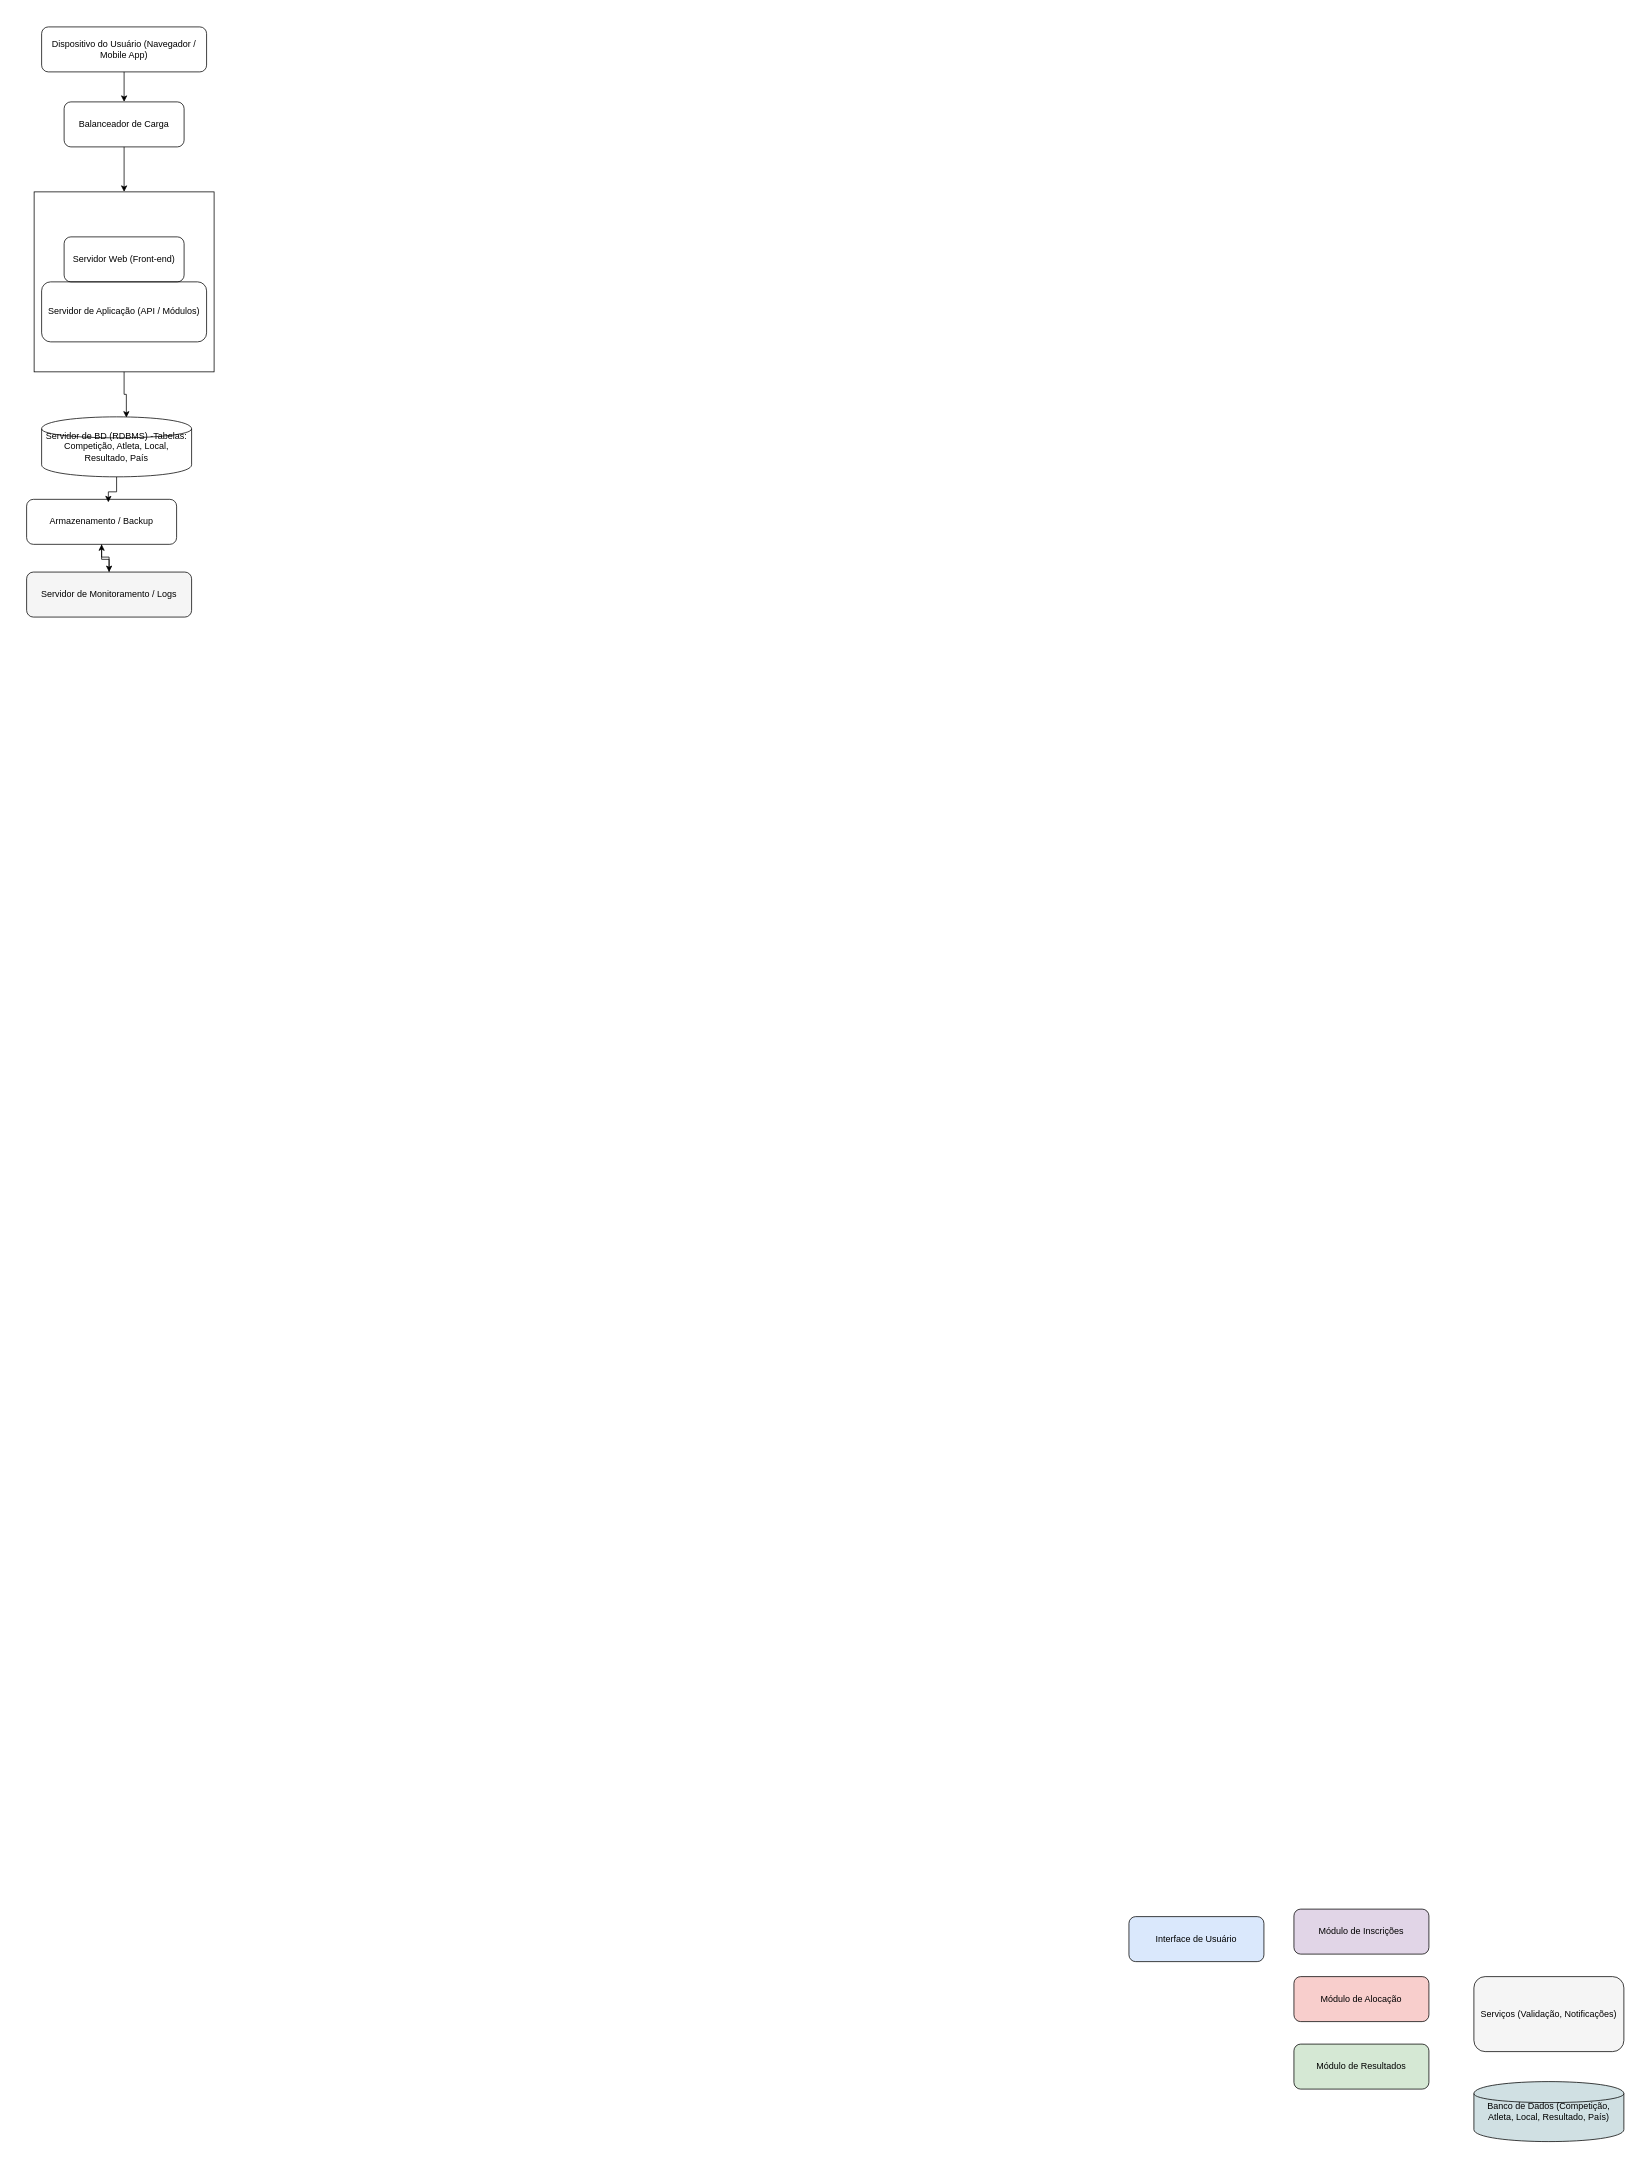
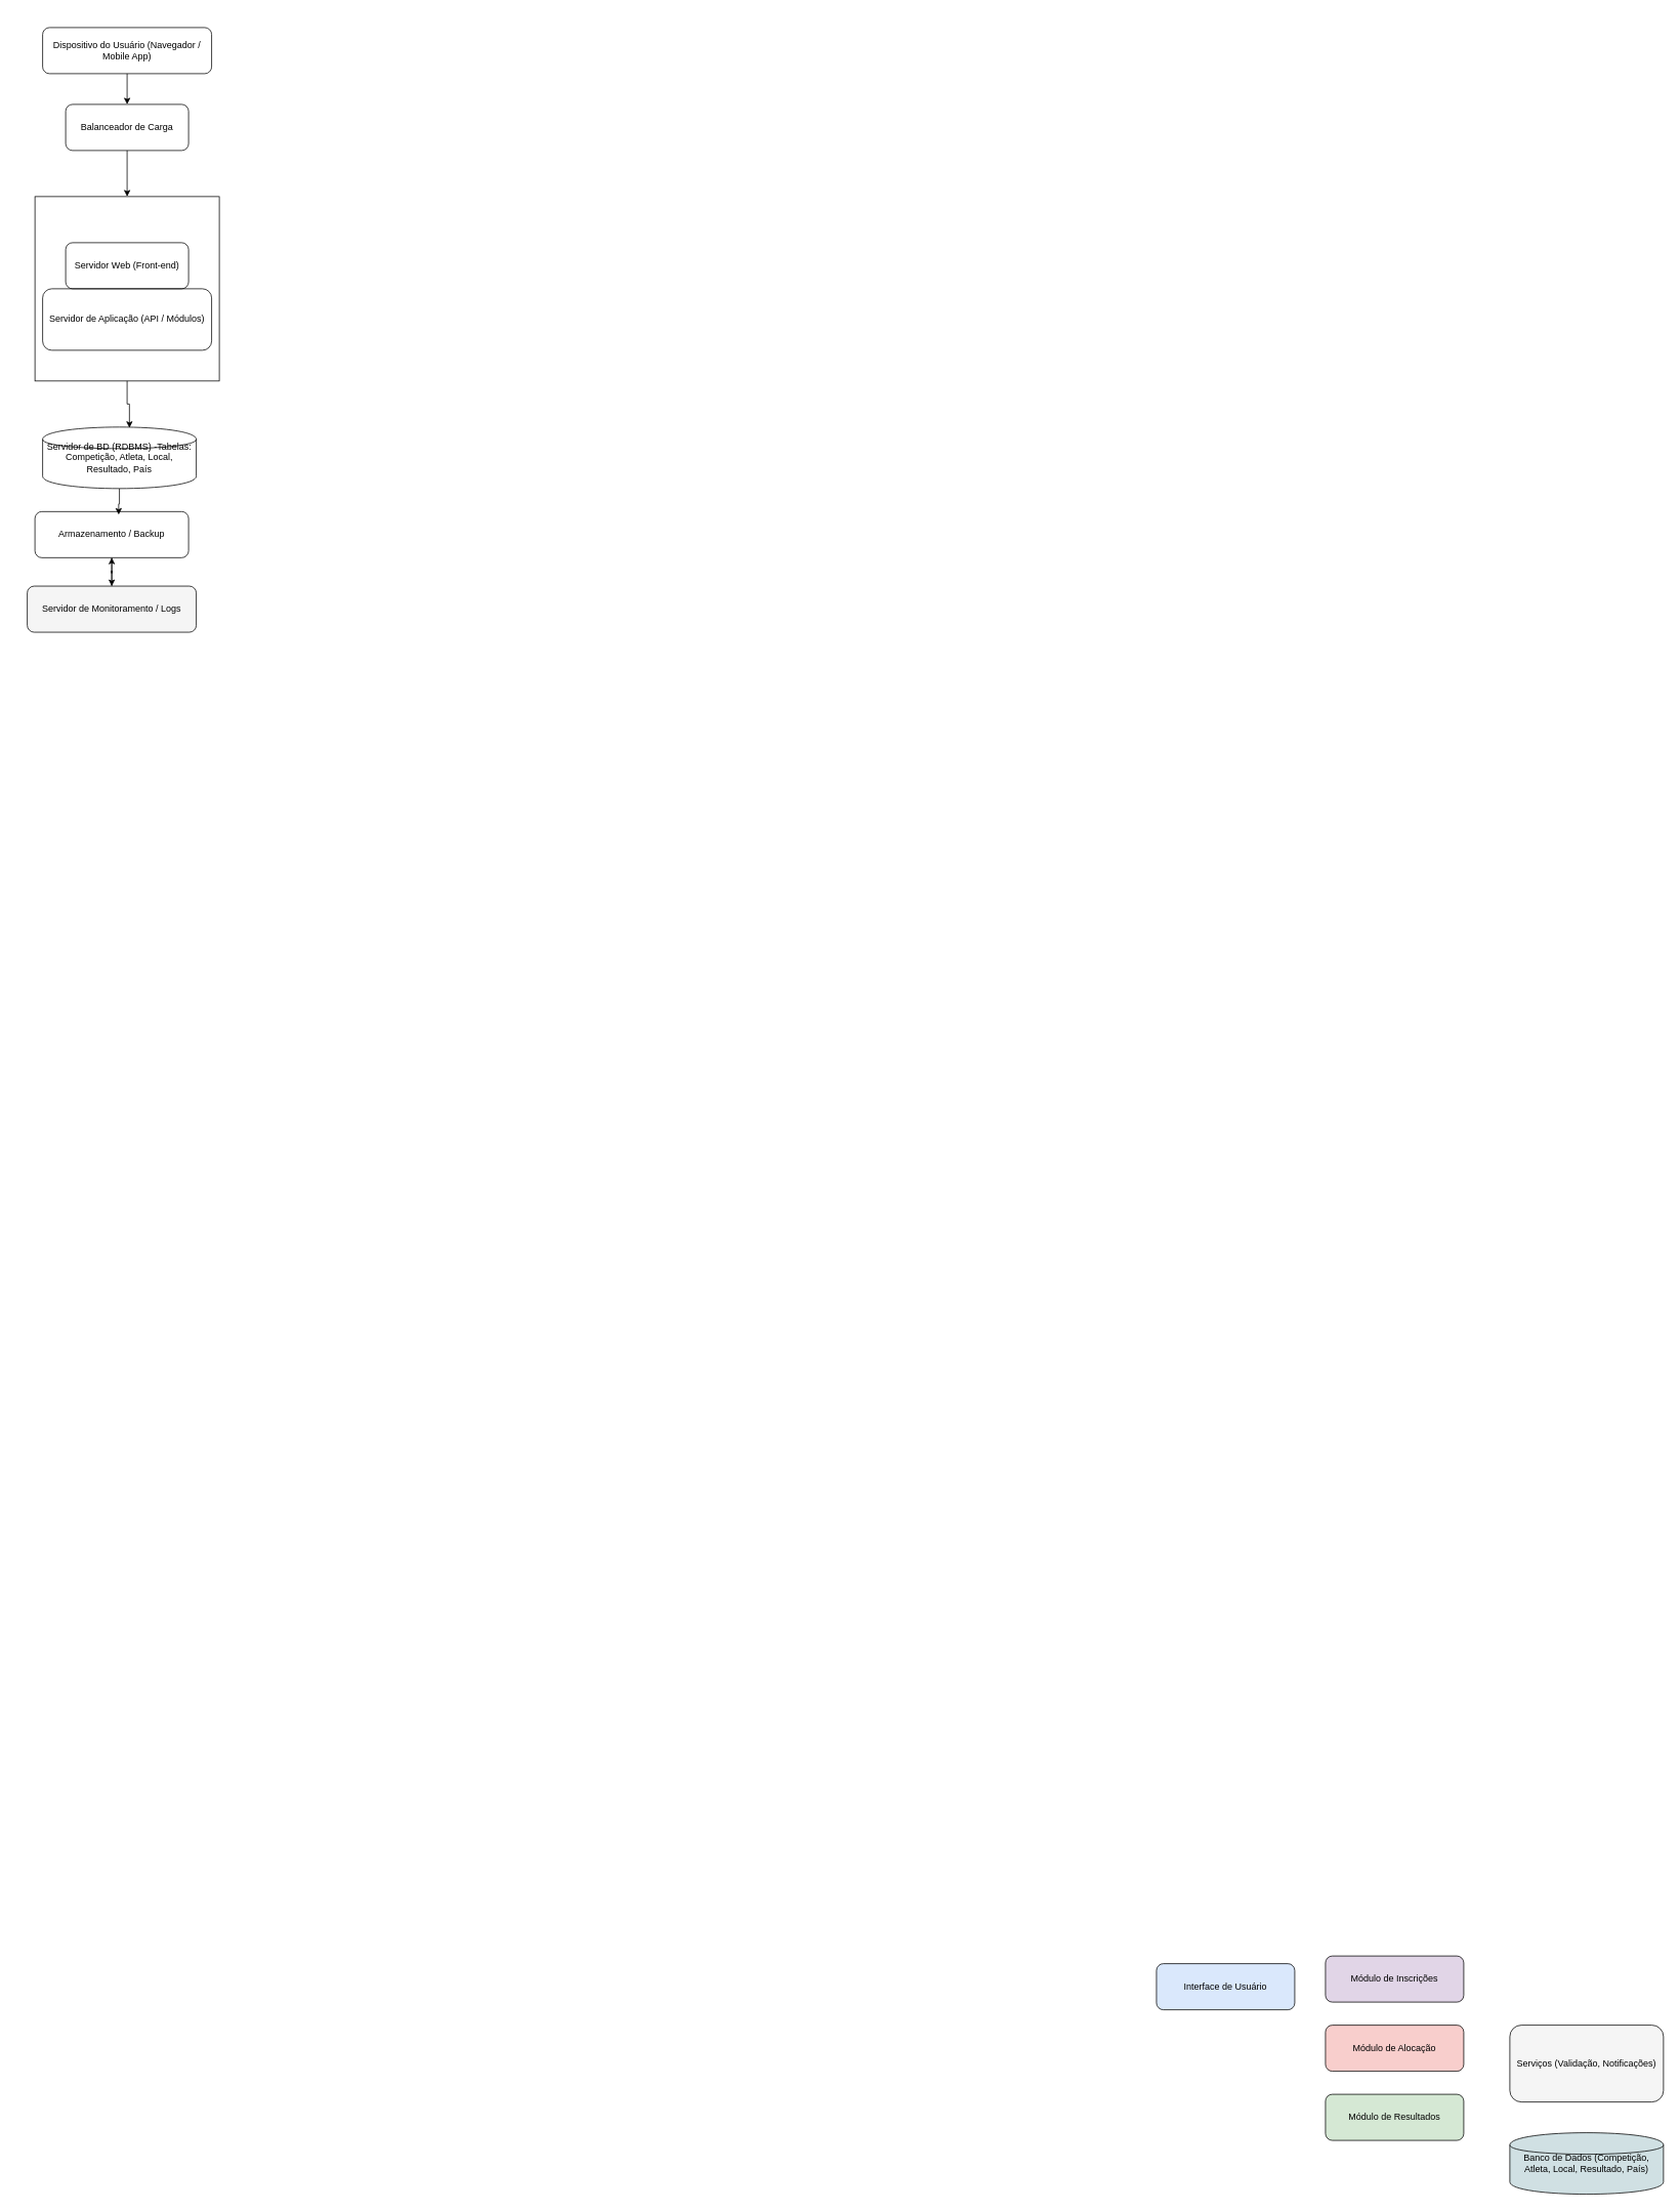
- <mxCell id="23" value="Armazenamento / Backup" style="rounded=1;whiteSpace=wrap;html=1;fillColor=none;" vertex="1" parent="1"><mxGeometry x="20" y="650" width="200" height="60" as="geometry" /></mxCell>
+ <mxCell id="23" value="Armazenamento / Backup" style="rounded=1;whiteSpace=wrap;html=1;fillColor=none;" vertex="1" parent="1"><mxGeometry x="30" y="650" width="200" height="60" as="geometry" /></mxCell>
